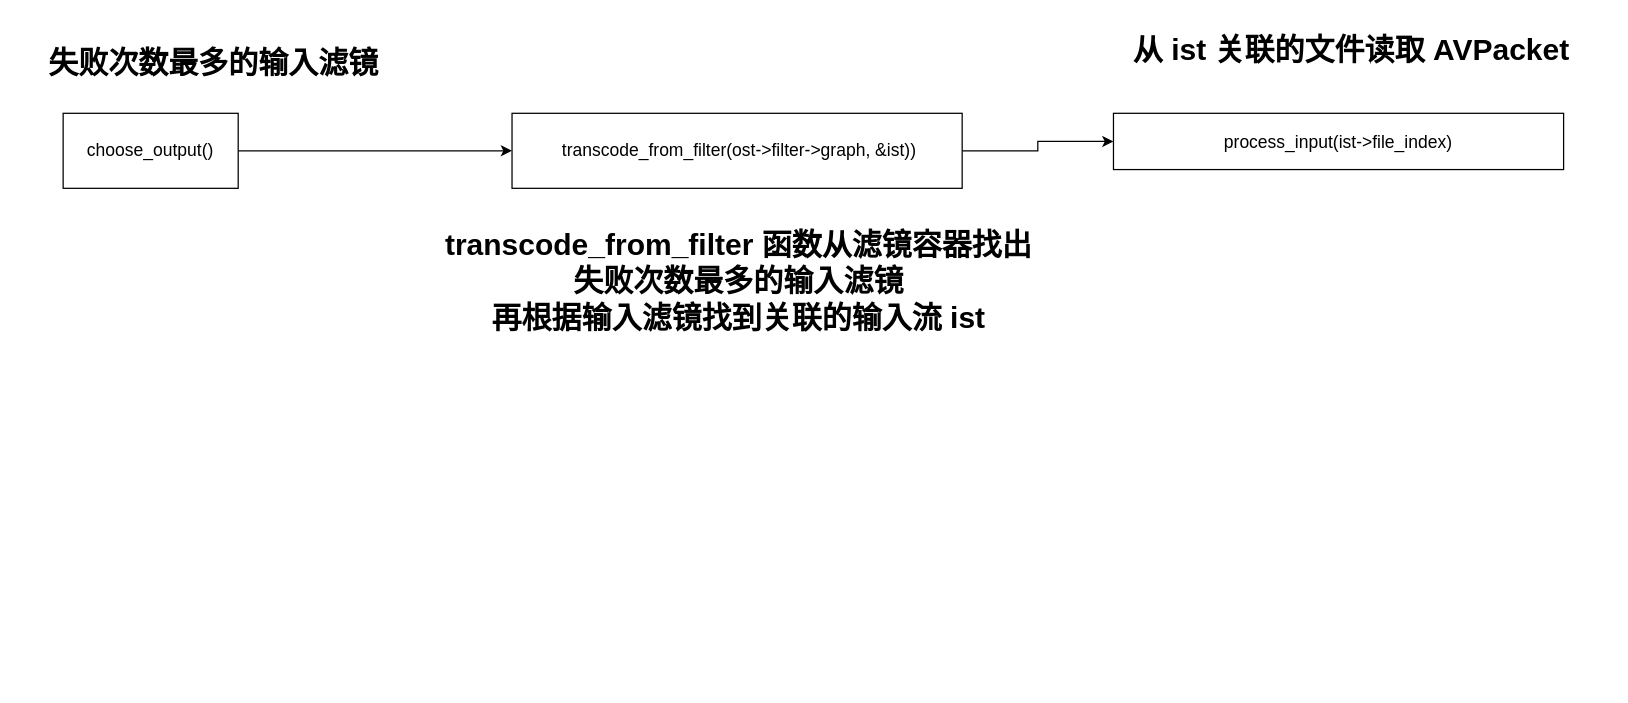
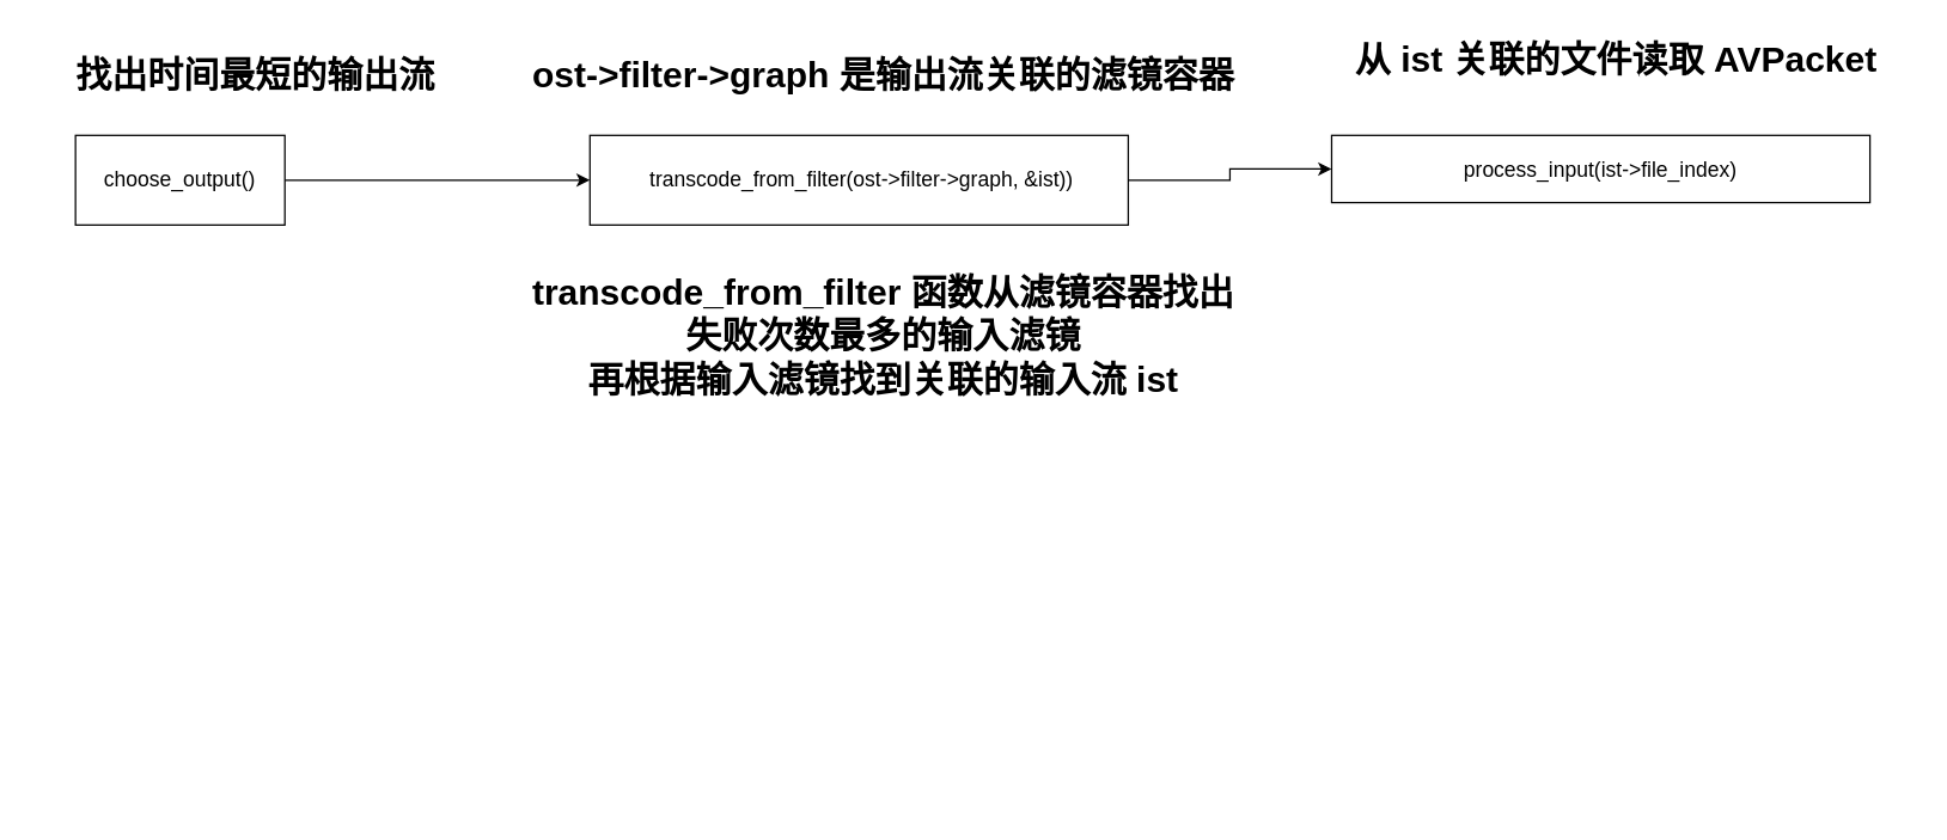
- <mxCell id="7" value="失败次数最多的输入滤镜" style="text;strokeColor=none;fillColor=none;html=1;fontSize=24;fontStyle=1;verticalAlign=middle;align=center;" vertex="1" parent="1"><mxGeometry x="20" y="30" width="300" height="40" as="geometry" /></mxCell>
+ <mxCell id="7" value="找出时间最短的输出流" style="text;strokeColor=none;fillColor=none;html=1;fontSize=24;fontStyle=1;verticalAlign=middle;align=center;" vertex="1" parent="1"><mxGeometry x="20" y="30" width="300" height="40" as="geometry" /></mxCell>
+ <mxCell id="10" value="ost-&amp;gt;filter-&amp;gt;graph 是输出流关联的滤镜容器&lt;br&gt;" style="text;strokeColor=none;fillColor=none;html=1;fontSize=24;fontStyle=1;verticalAlign=middle;align=center;" vertex="1" parent="1"><mxGeometry x="330" y="30" width="520" height="40" as="geometry" /></mxCell>
- <mxCell id="9" value="&amp;nbsp;transcode_from_filter(ost-&amp;gt;filter-&amp;gt;graph, &amp;amp;ist))" style="rounded=0;whiteSpace=wrap;html=1;fontSize=14;" vertex="1" parent="1"><mxGeometry x="409" y="90" width="360" height="60" as="geometry" /></mxCell>
+ <mxCell id="9" value="&amp;nbsp;transcode_from_filter(ost-&amp;gt;filter-&amp;gt;graph, &amp;amp;ist))" style="rounded=0;whiteSpace=wrap;html=1;fontSize=14;" vertex="1" parent="1"><mxGeometry x="394" y="90" width="360" height="60" as="geometry" /></mxCell>
